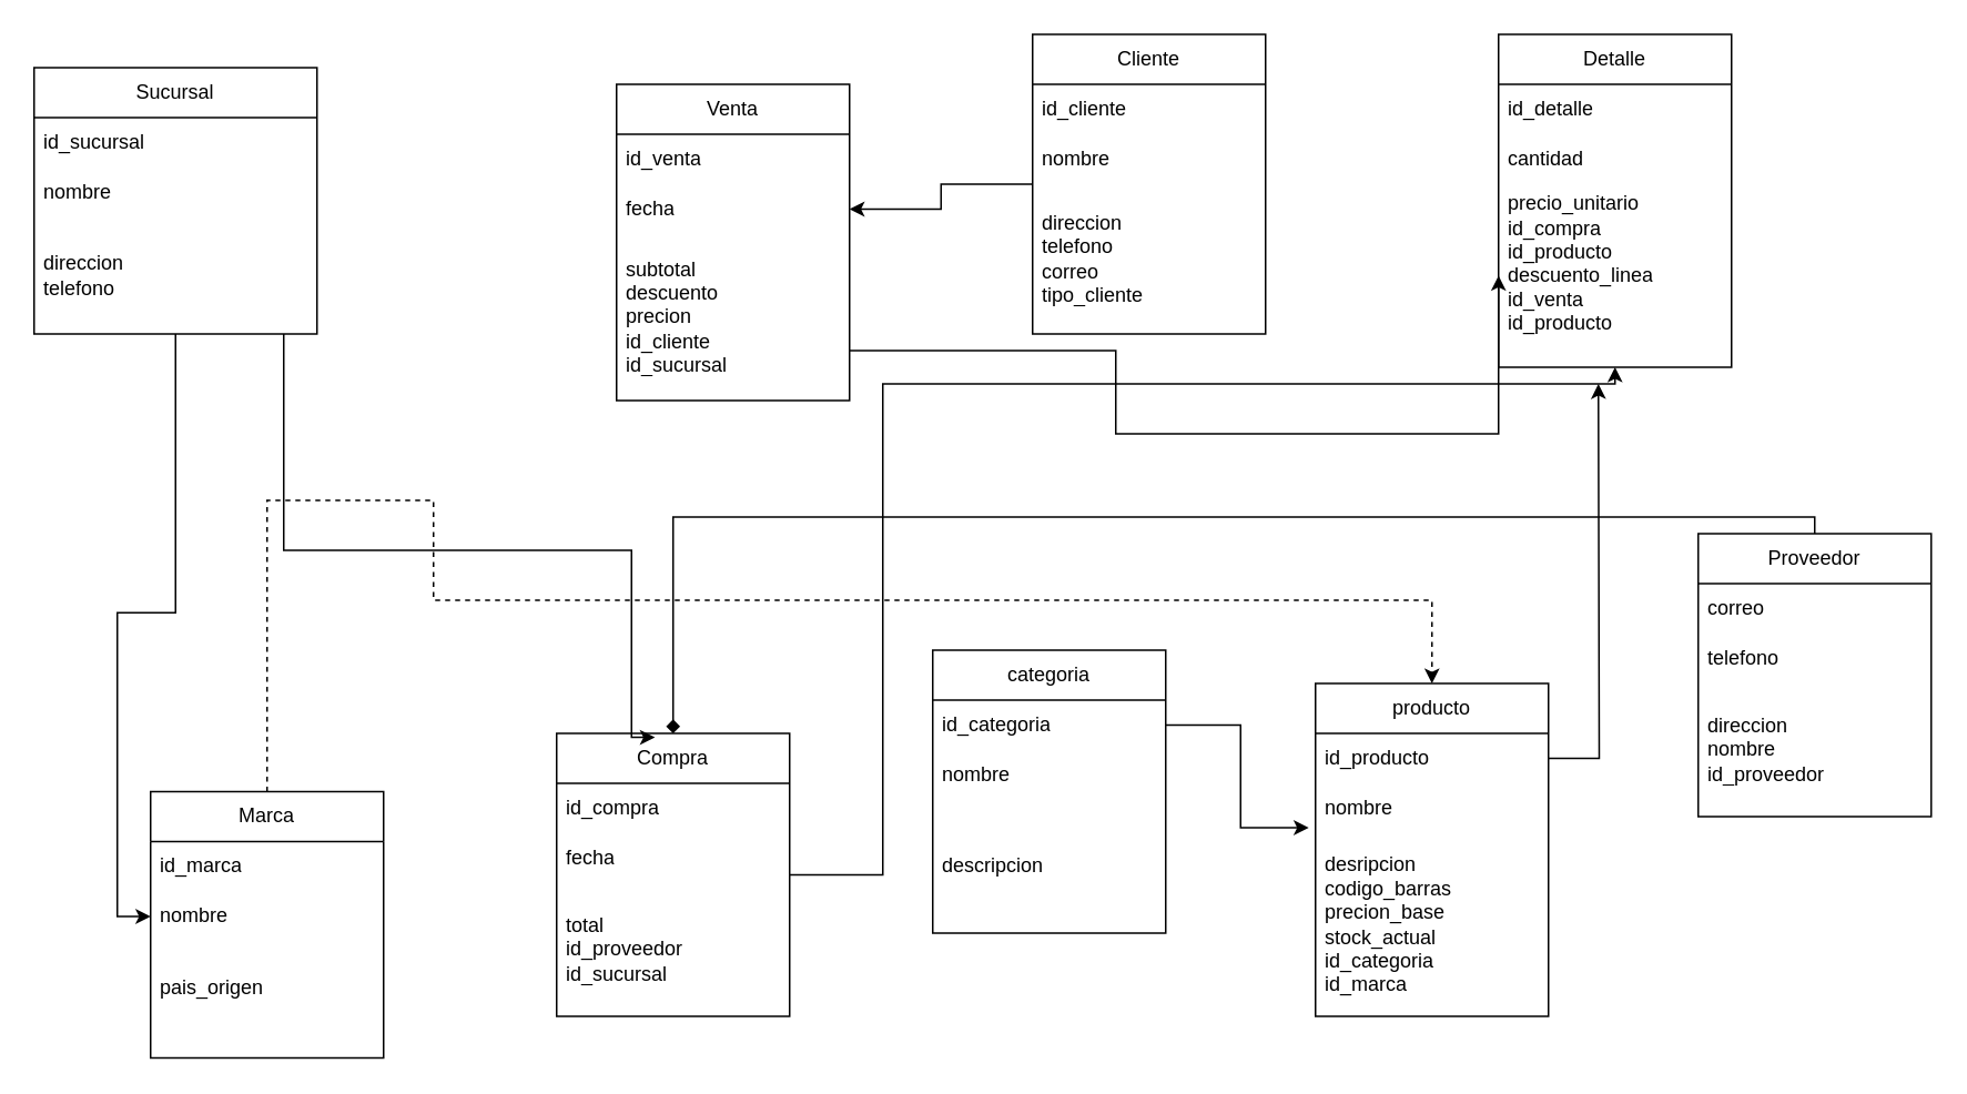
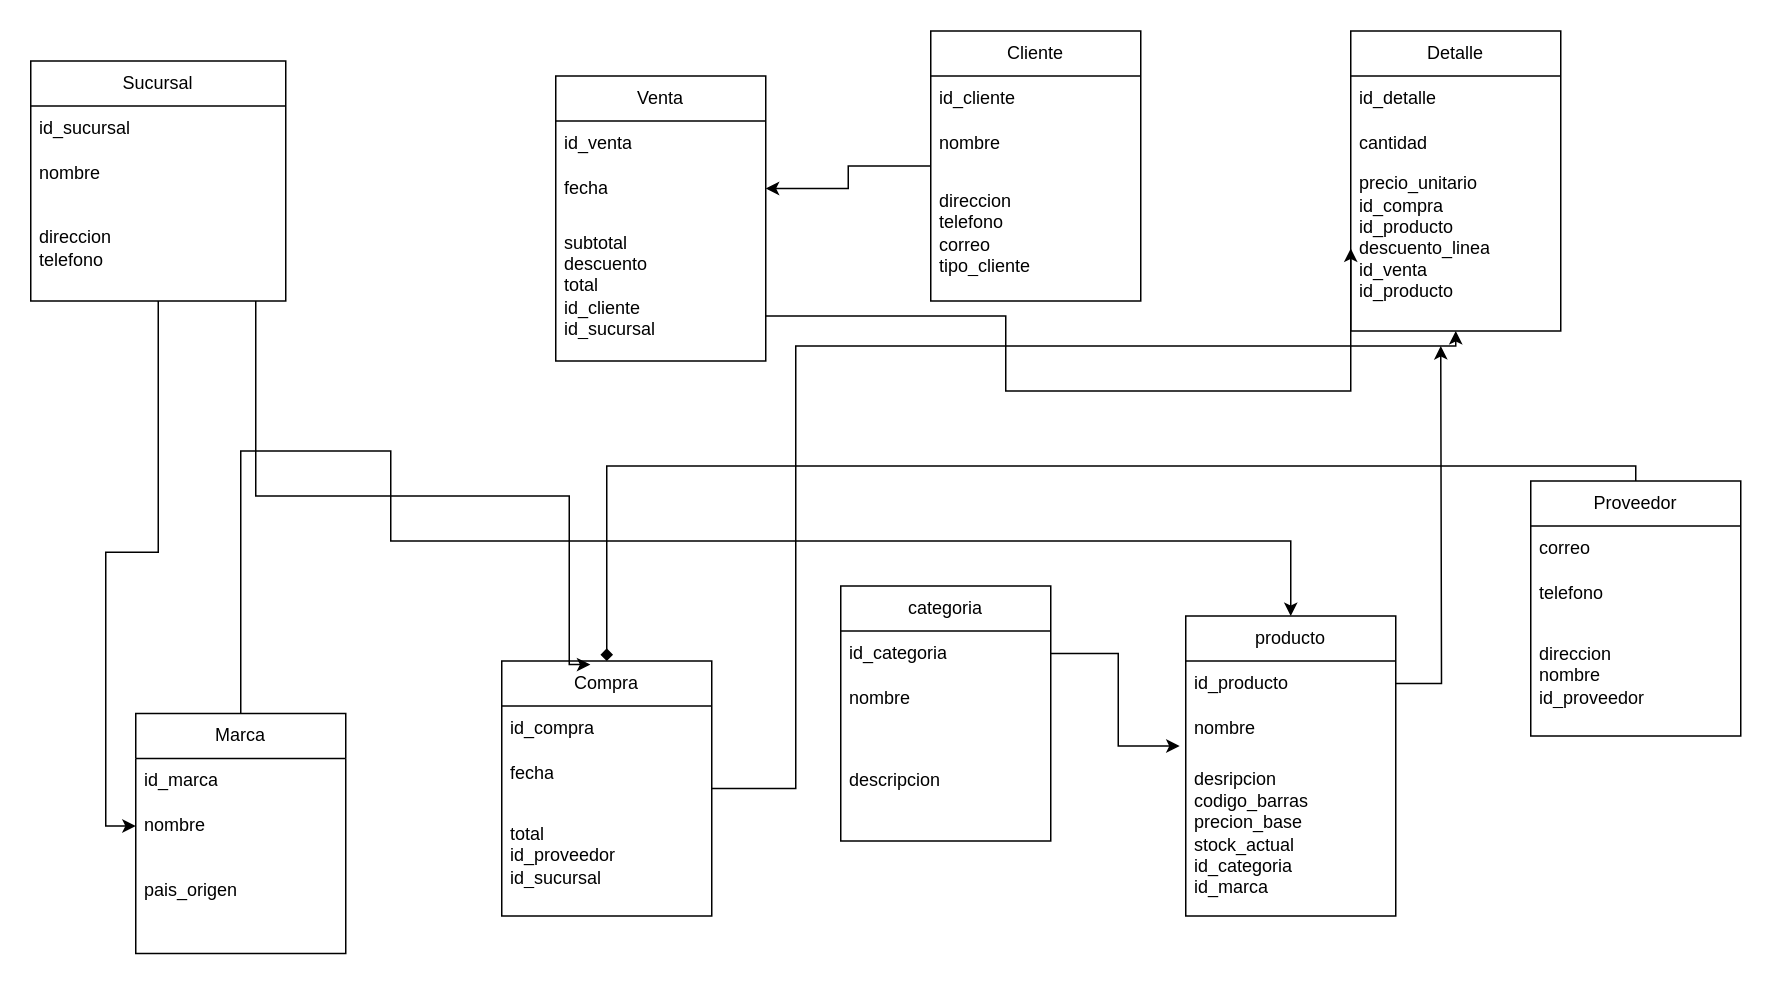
- <mxCell id="16" value="subtotal&lt;div&gt;descuento&lt;/div&gt;&lt;div&gt;precion&lt;/div&gt;&lt;div&gt;id_cliente&lt;/div&gt;&lt;div&gt;id_sucursal&lt;/div&gt;" style="text;strokeColor=none;fillColor=none;align=left;verticalAlign=middle;spacingLeft=4;spacingRight=4;overflow=hidden;points=[[0,0.5],[1,0.5]];portConstraint=eastwest;rotatable=0;whiteSpace=wrap;html=1;" vertex="1" parent="13"><mxGeometry y="90" width="140" height="100" as="geometry" /></mxCell>
+ <mxCell id="16" value="subtotal&lt;div&gt;descuento&lt;/div&gt;&lt;div&gt;total&lt;/div&gt;&lt;div&gt;id_cliente&lt;/div&gt;&lt;div&gt;id_sucursal&lt;/div&gt;" style="text;strokeColor=none;fillColor=none;align=left;verticalAlign=middle;spacingLeft=4;spacingRight=4;overflow=hidden;points=[[0,0.5],[1,0.5]];portConstraint=eastwest;rotatable=0;whiteSpace=wrap;html=1;" vertex="1" parent="13"><mxGeometry y="90" width="140" height="100" as="geometry" /></mxCell>
- <mxCell id="7" style="edgeStyle=orthogonalEdgeStyle;rounded=0;orthogonalLoop=1;jettySize=auto;html=1;entryX=0.5;entryY=0;entryDx=0;entryDy=0;dashed=1;" edge="1" parent="1" source="8" target="31"><mxGeometry relative="1" as="geometry"><Array as="points"><mxPoint x="160" y="300" /><mxPoint x="260" y="300" /><mxPoint x="260" y="360" /><mxPoint x="860" y="360" /></Array></mxGeometry></mxCell>
+ <mxCell id="7" style="edgeStyle=orthogonalEdgeStyle;rounded=0;orthogonalLoop=1;jettySize=auto;html=1;entryX=0.5;entryY=0;entryDx=0;entryDy=0;" edge="1" parent="1" source="8" target="31"><mxGeometry relative="1" as="geometry"><Array as="points"><mxPoint x="160" y="300" /><mxPoint x="260" y="300" /><mxPoint x="260" y="360" /><mxPoint x="860" y="360" /></Array></mxGeometry></mxCell>
